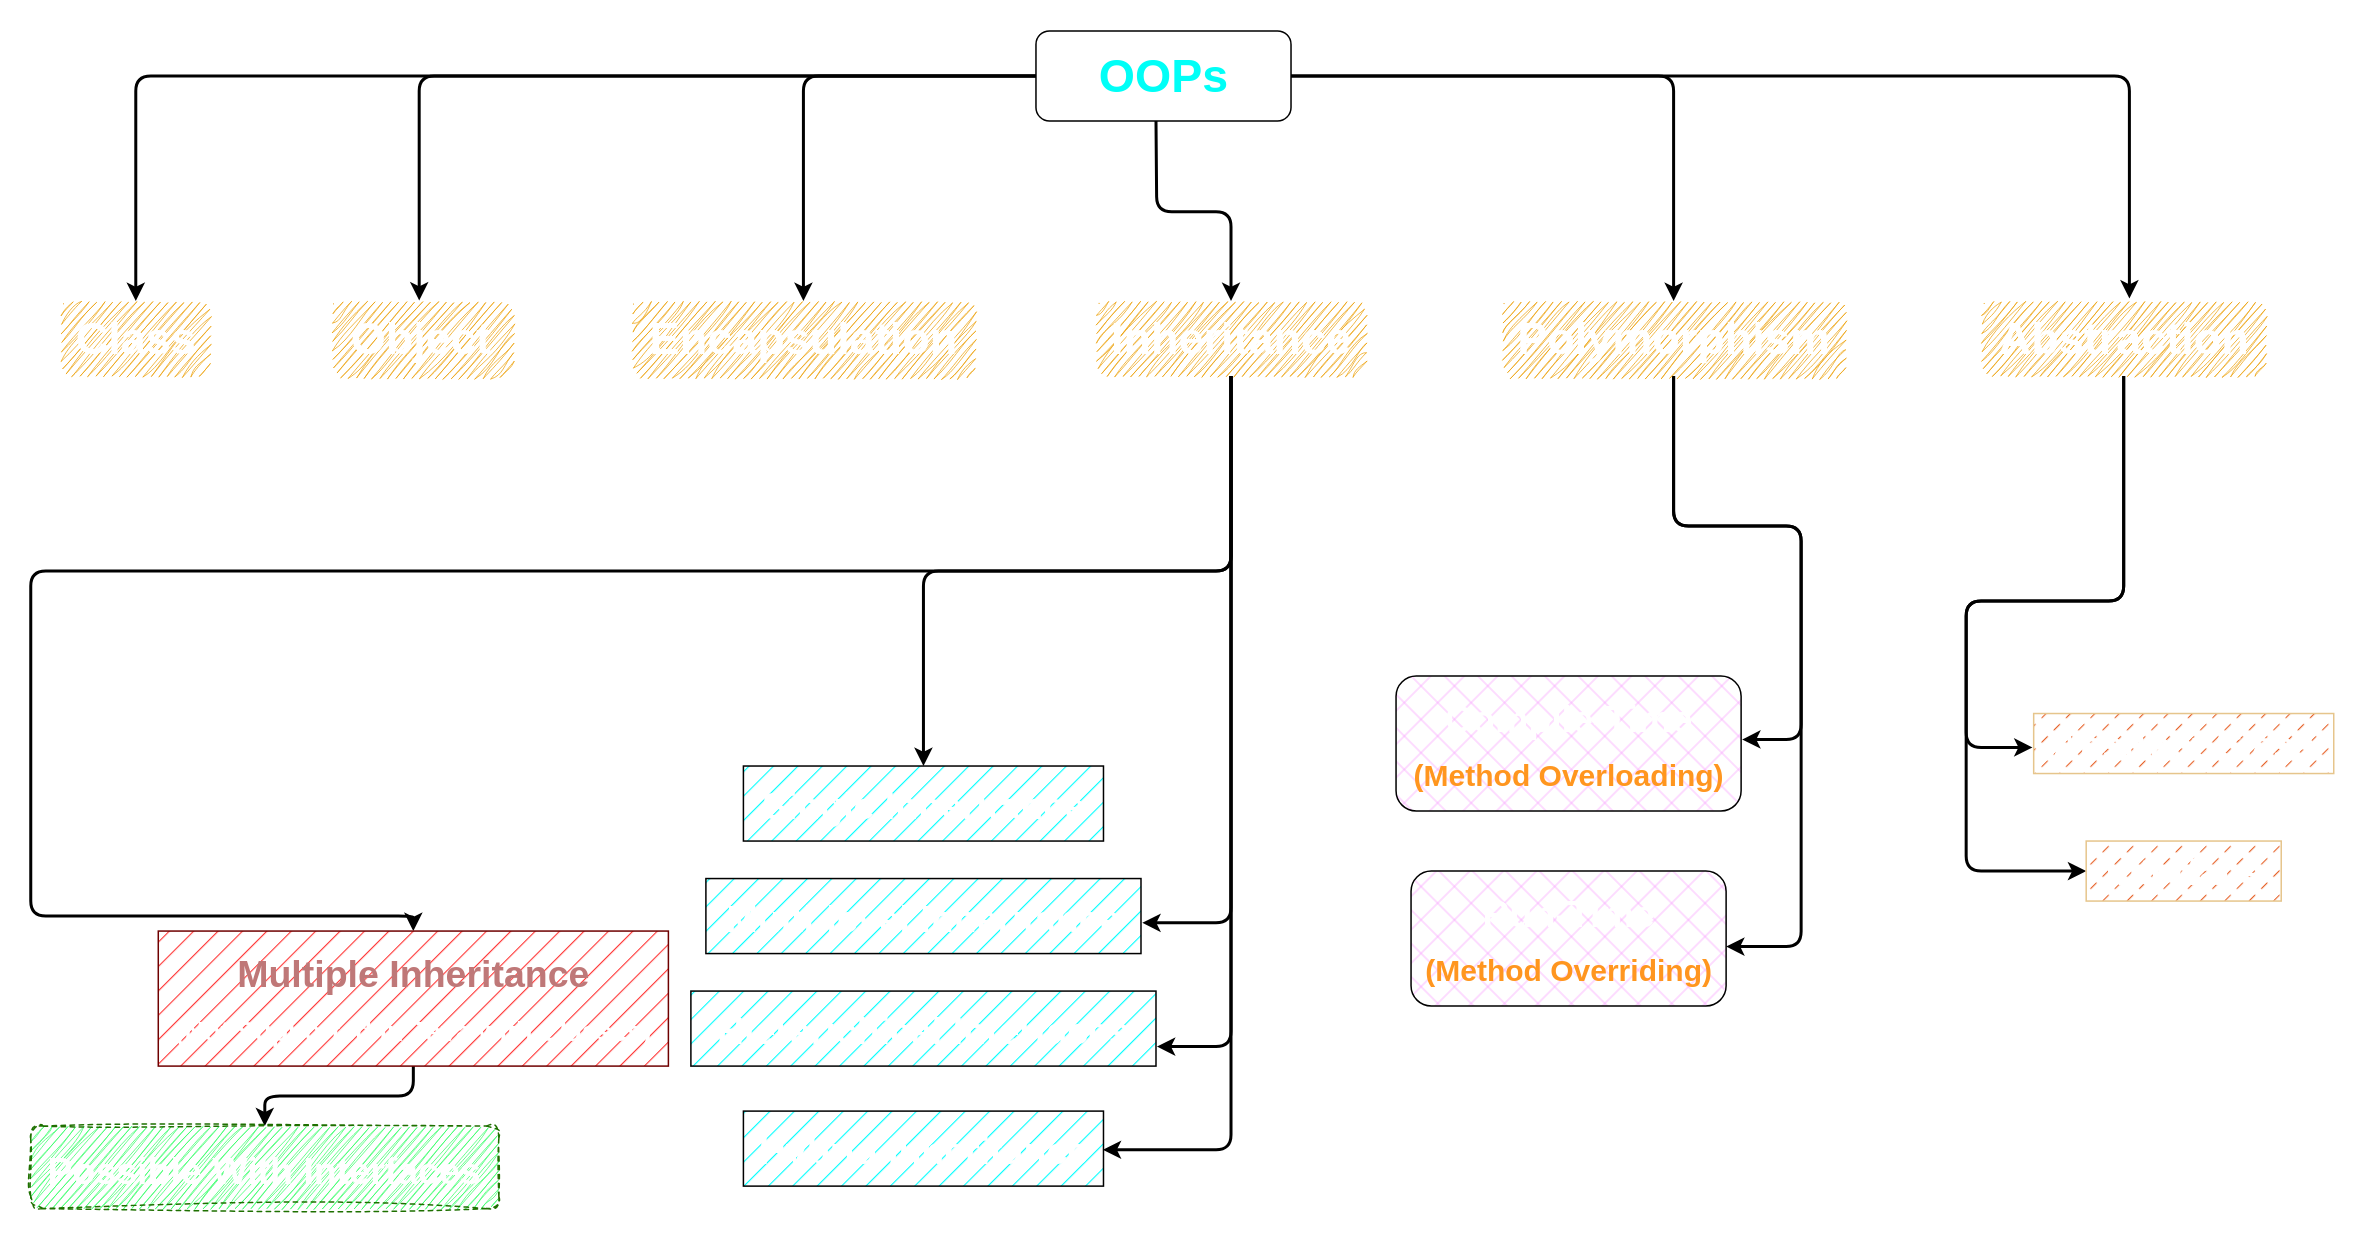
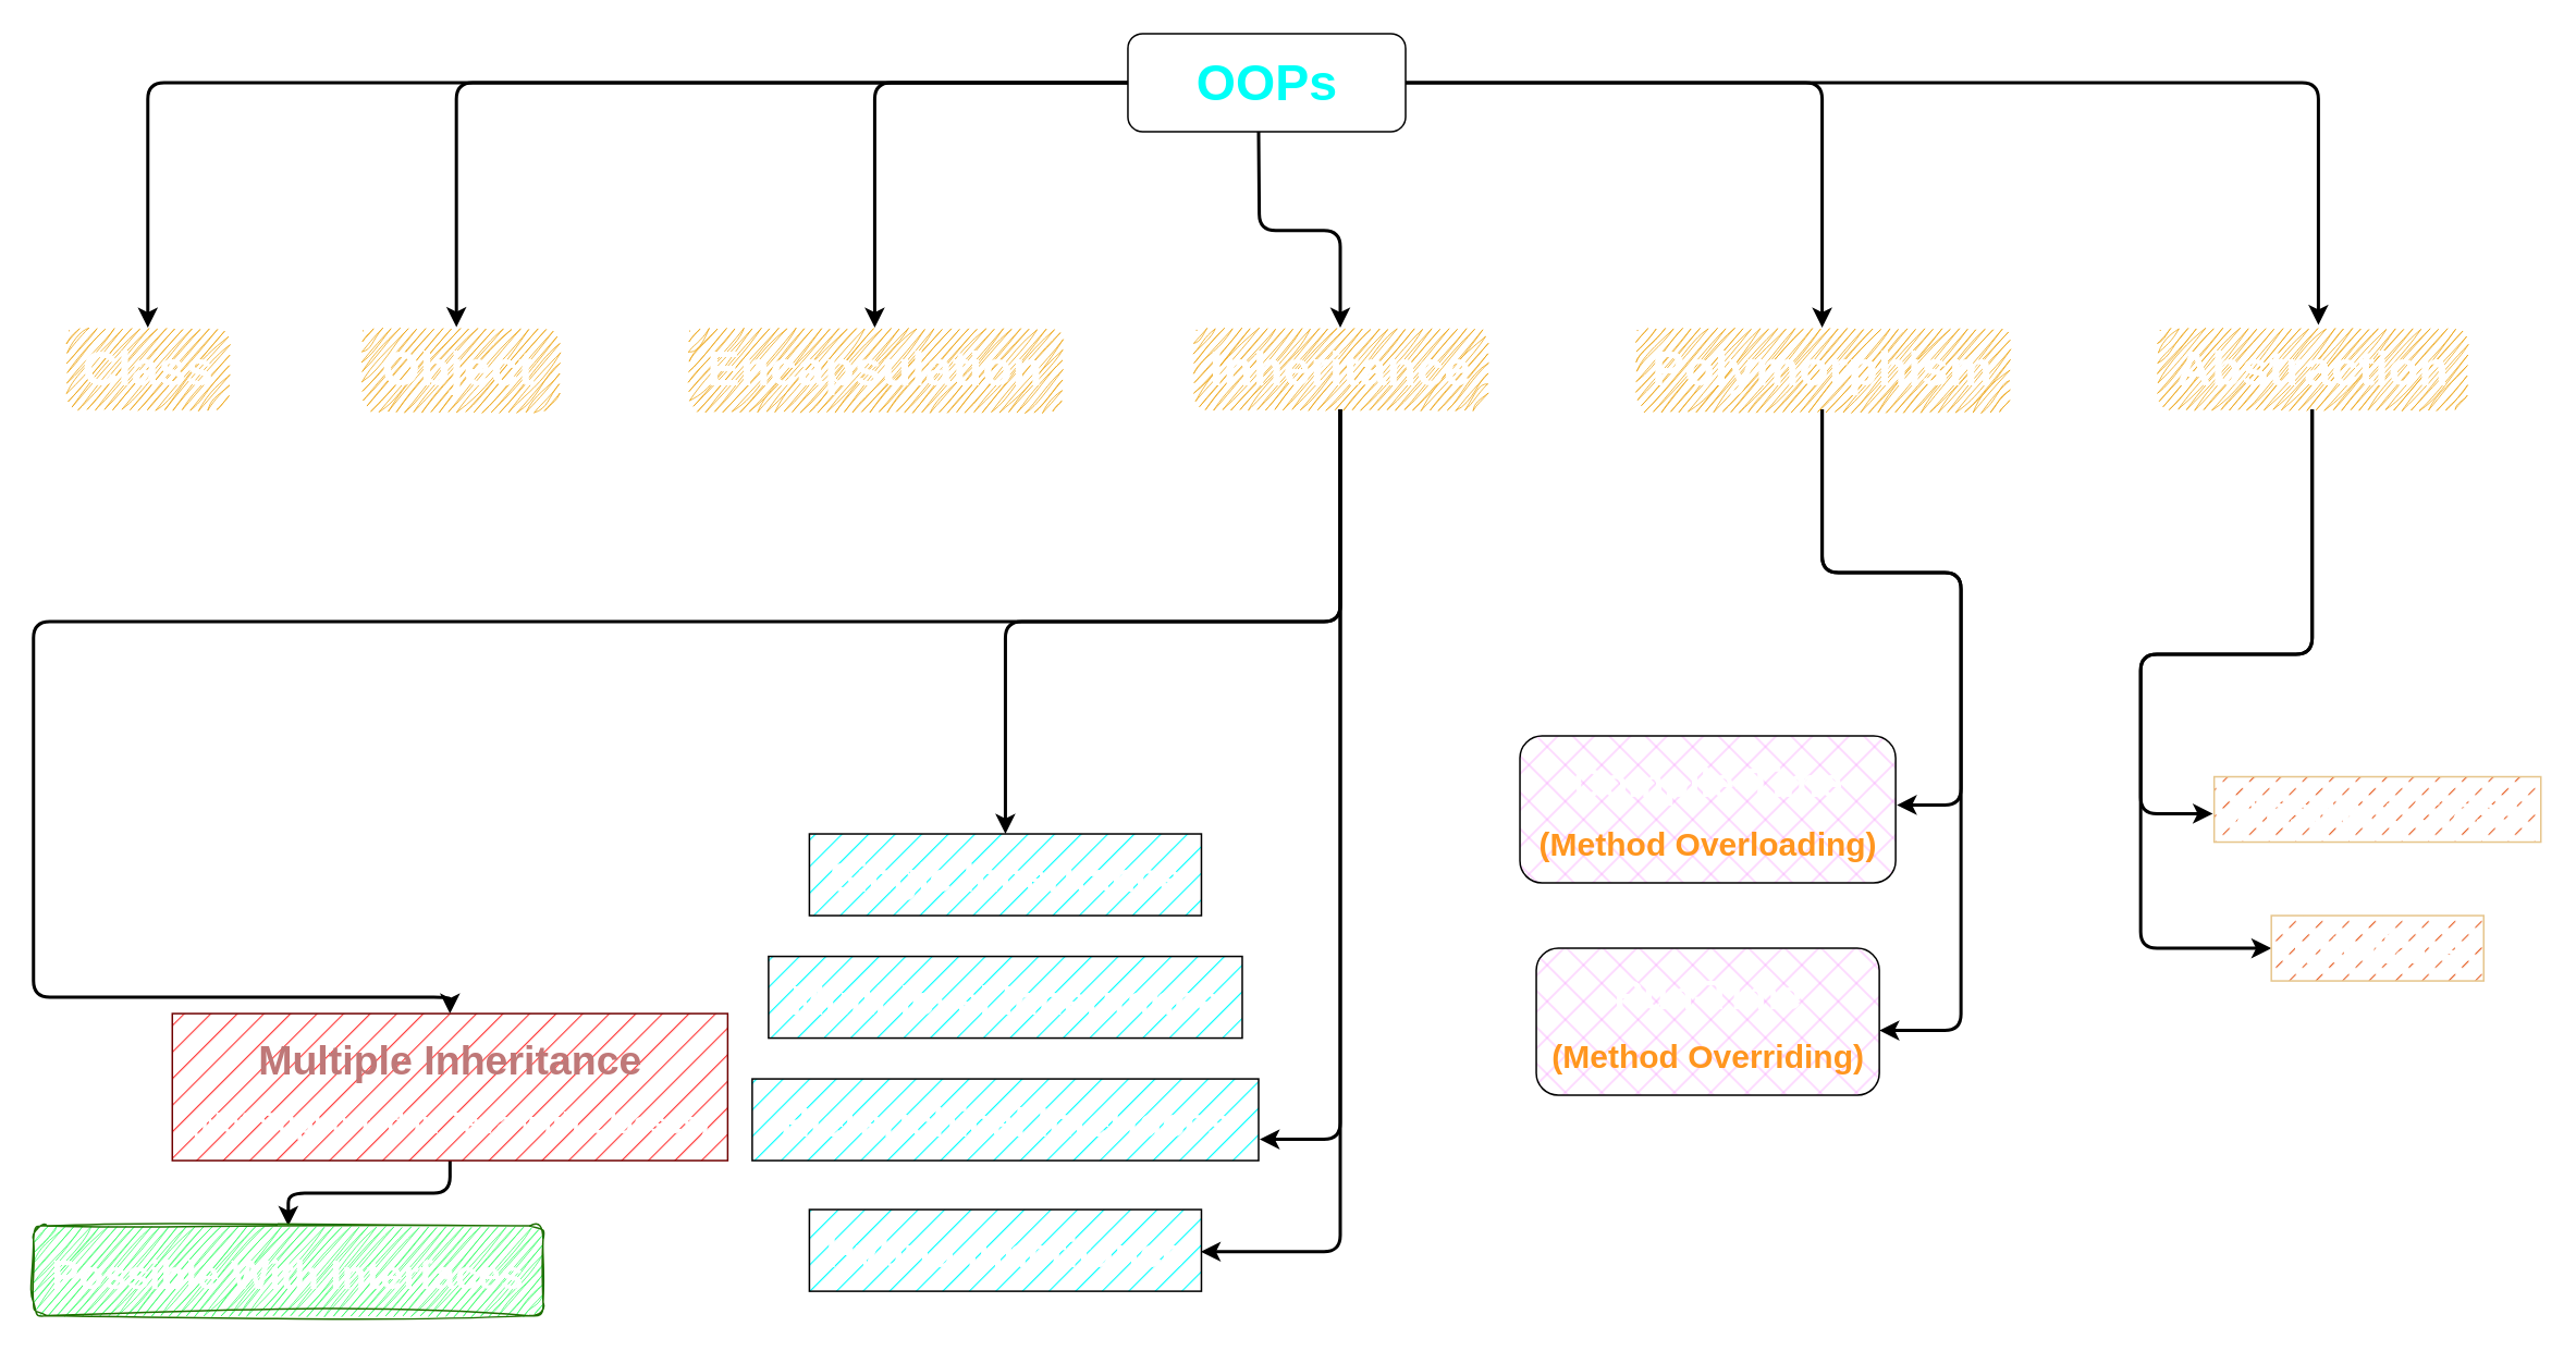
- <mxCell id="14" style="edgeStyle=orthogonalEdgeStyle;html=1;entryX=1.003;entryY=0.59;entryDx=0;entryDy=0;entryPerimeter=0;fontSize=25;fontColor=#FFFFFF;strokeWidth=2;movable=0;resizable=0;rotatable=0;deletable=0;editable=0;connectable=0;" parent="1" source="18" target="26" edge="1"><mxGeometry relative="1" as="geometry" /></mxCell>
- <mxCell id="35" value="&lt;b&gt;&lt;font style=&quot;font-size: 25px;&quot;&gt;Possible With Interfaces&lt;/font&gt;&lt;/b&gt;" style="whiteSpace=wrap;html=1;fontSize=30;fillColor=#33ff66;strokeColor=#1e7000;fontColor=#ffffff;gradientColor=none;fillStyle=auto;rounded=1;glass=0;shadow=0;sketch=1;curveFitting=1;jiggle=2;movable=0;resizable=0;rotatable=0;deletable=0;editable=0;connectable=0;dashed=1;" parent="1" vertex="1"><mxGeometry x="20" y="750" width="312" height="55" as="geometry" /></mxCell>
+ <mxCell id="35" value="&lt;b&gt;&lt;font style=&quot;font-size: 25px;&quot;&gt;Possible With Interfaces&lt;/font&gt;&lt;/b&gt;" style="whiteSpace=wrap;html=1;fontSize=30;fillColor=#33ff66;strokeColor=#1e7000;fontColor=#ffffff;gradientColor=none;fillStyle=auto;rounded=1;glass=0;shadow=0;sketch=1;curveFitting=1;jiggle=2;movable=0;resizable=0;rotatable=0;deletable=0;editable=0;connectable=0;" parent="1" vertex="1"><mxGeometry x="20" y="750" width="312" height="55" as="geometry" /></mxCell>
